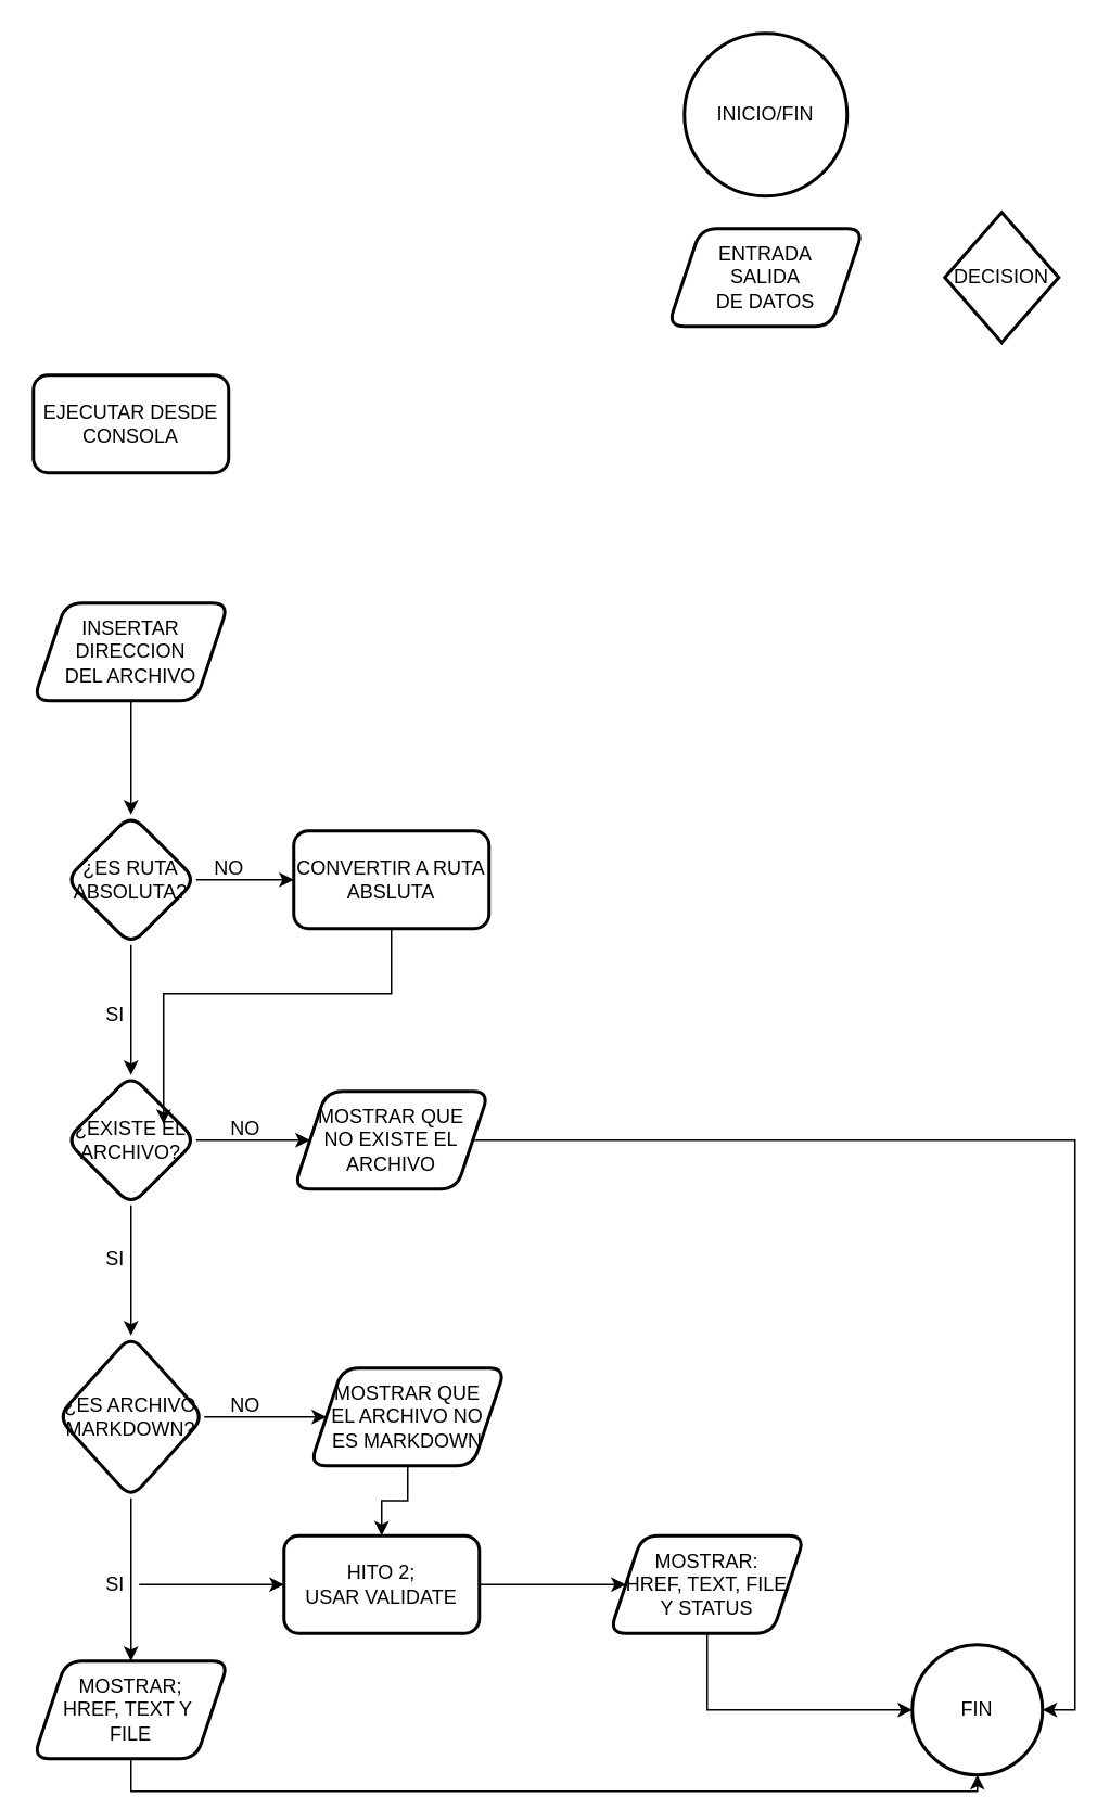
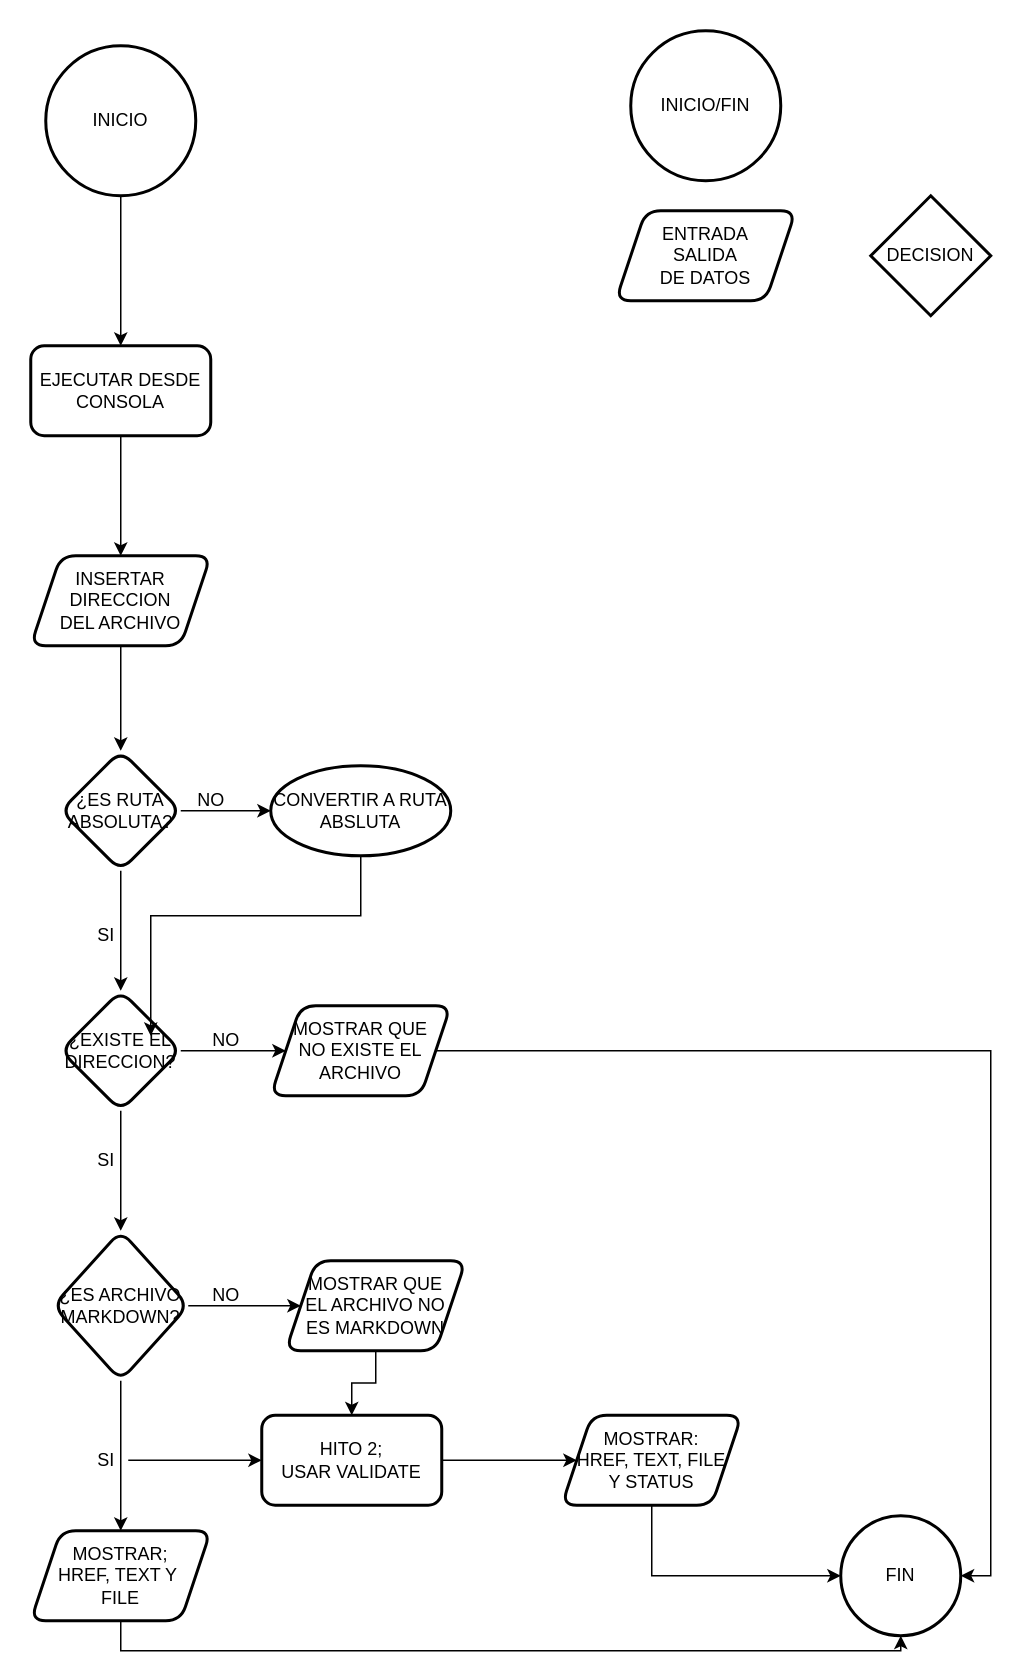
+ <mxCell id="3" value="INICIO" style="strokeWidth=2;html=1;shape=mxgraph.flowchart.start_2;whiteSpace=wrap;" vertex="1" parent="1"><mxGeometry x="30" y="30" width="100" height="100" as="geometry" /></mxCell>
- <mxCell id="39" value="DECISION" style="rhombus;whiteSpace=wrap;html=1;strokeWidth=2;" vertex="1" parent="1"><mxGeometry x="580" y="130" width="70" height="80" as="geometry" /></mxCell>
+ <mxCell id="39" value="DECISION" style="rhombus;whiteSpace=wrap;html=1;strokeWidth=2;" vertex="1" parent="1"><mxGeometry x="580" y="130" width="80" height="80" as="geometry" /></mxCell>
+ <mxCell id="2" value="" style="edgeStyle=orthogonalEdgeStyle;rounded=0;orthogonalLoop=1;jettySize=auto;html=1;" edge="1" parent="1" source="3" target="5"><mxGeometry relative="1" as="geometry" /></mxCell>
+ <mxCell id="4" value="" style="edgeStyle=orthogonalEdgeStyle;rounded=0;orthogonalLoop=1;jettySize=auto;html=1;" edge="1" parent="1" source="5" target="7"><mxGeometry relative="1" as="geometry" /></mxCell>
- <mxCell id="17" value="CONVERTIR A RUTA ABSLUTA" style="whiteSpace=wrap;html=1;rounded=1;strokeWidth=2;" vertex="1" parent="1"><mxGeometry x="180" y="510" width="120" height="60" as="geometry" /></mxCell>
+ <mxCell id="17" value="CONVERTIR A RUTA ABSLUTA" style="ellipse;whiteSpace=wrap;html=1;strokeWidth=2;" vertex="1" parent="1"><mxGeometry x="180" y="510" width="120" height="60" as="geometry" /></mxCell>
- <mxCell id="13" value="¿EXISTE EL&lt;br&gt;ARCHIVO?" style="rhombus;whiteSpace=wrap;html=1;rounded=1;strokeWidth=2;" vertex="1" parent="1"><mxGeometry x="40" y="660" width="80" height="80" as="geometry" /></mxCell>
+ <mxCell id="13" value="¿EXISTE EL&lt;br&gt;DIRECCION?" style="rhombus;whiteSpace=wrap;html=1;rounded=1;strokeWidth=2;" vertex="1" parent="1"><mxGeometry x="40" y="660" width="80" height="80" as="geometry" /></mxCell>
